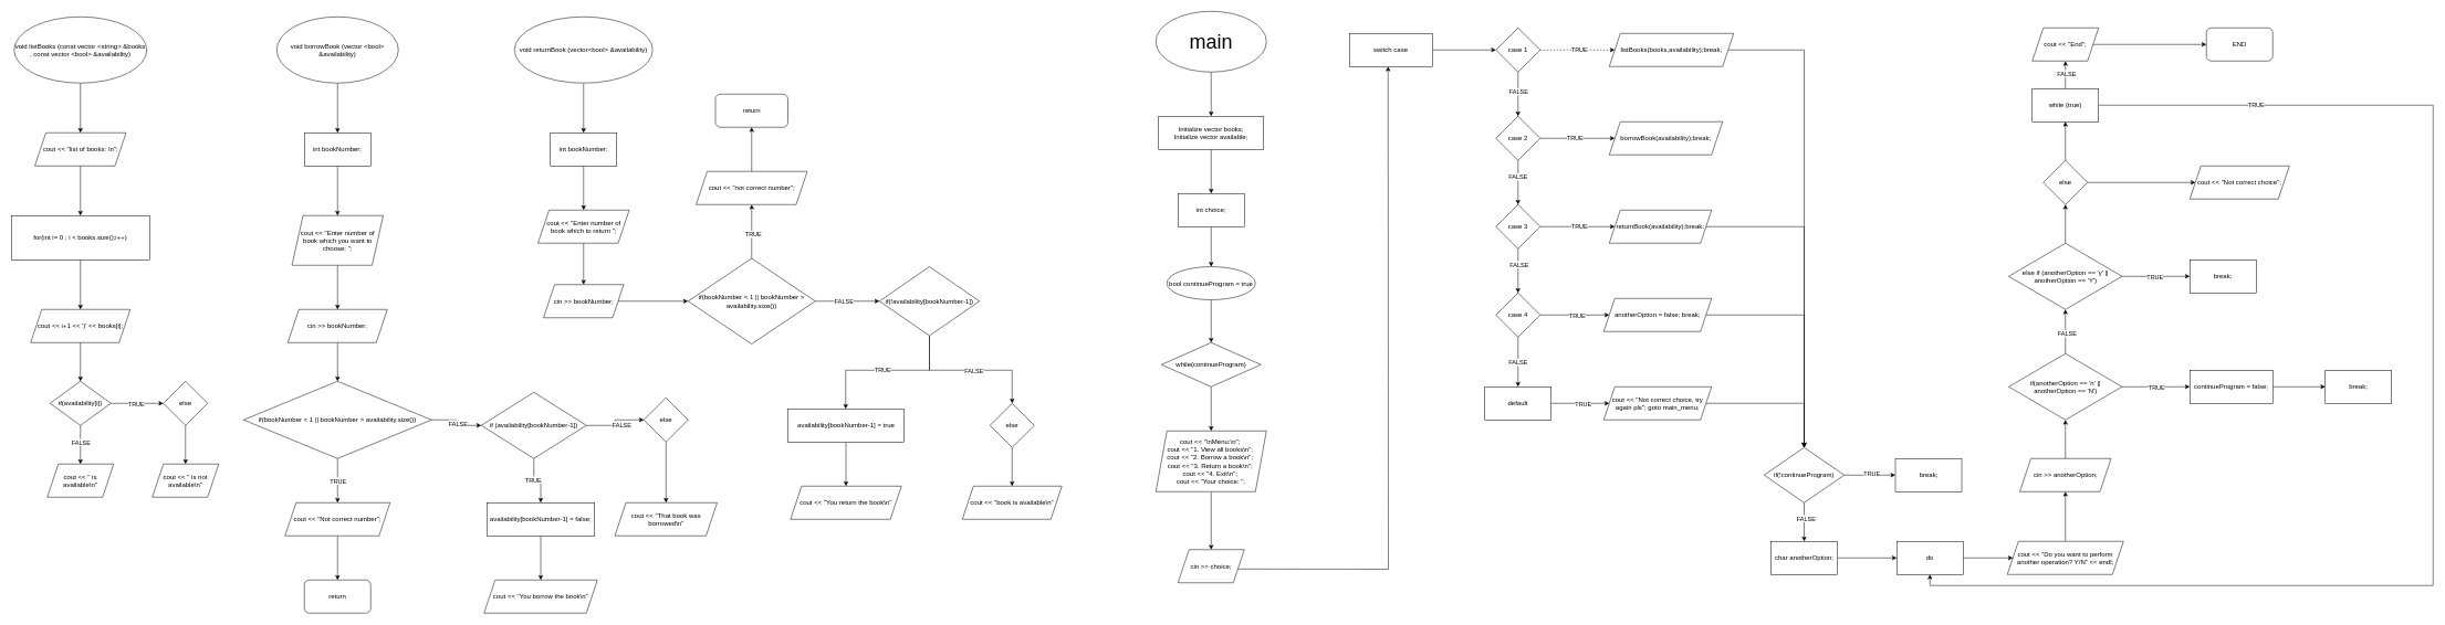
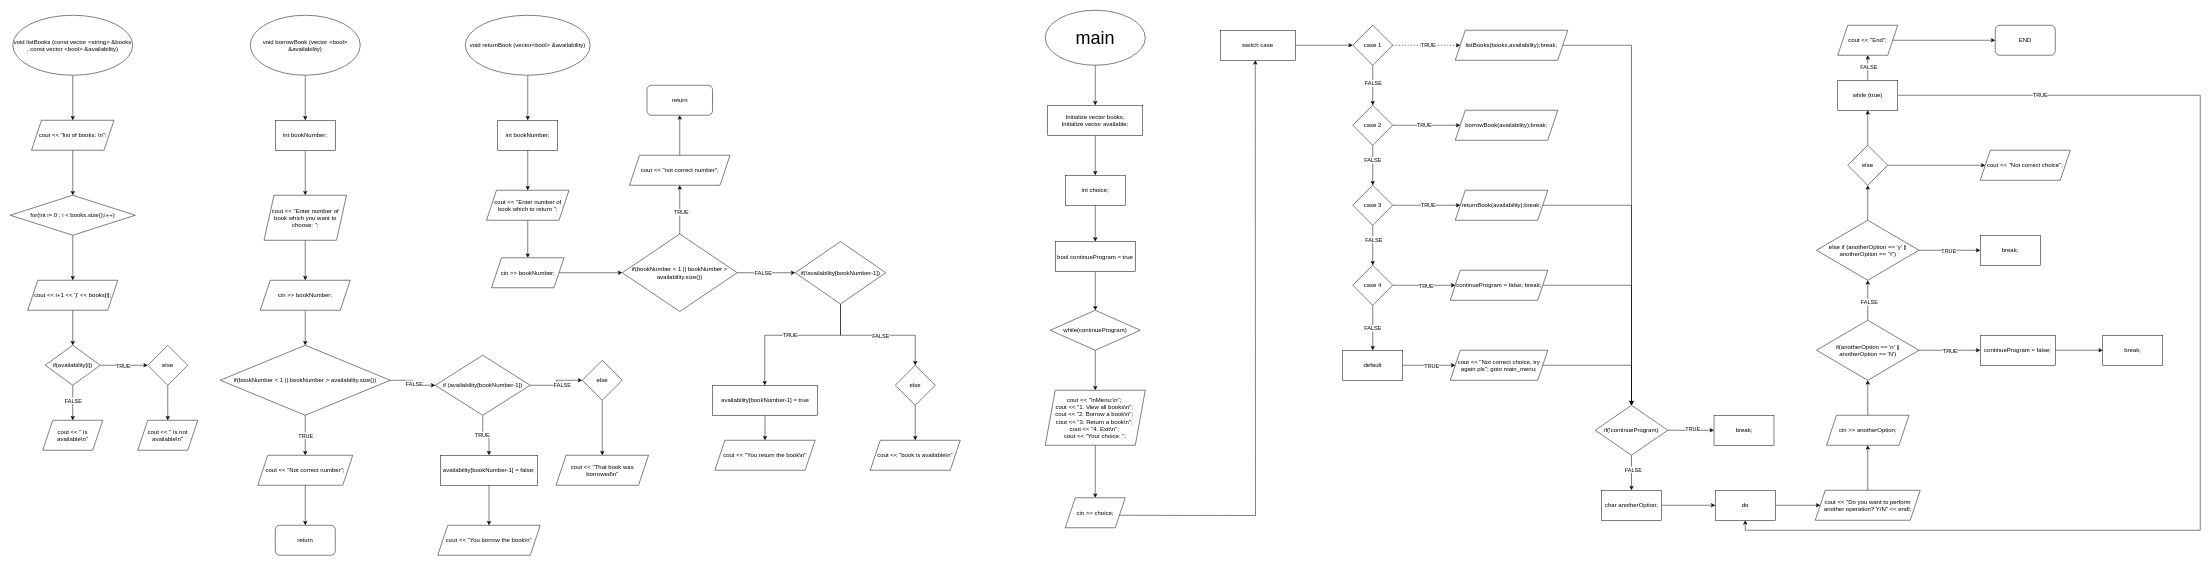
- <mxCell id="7" value="for(int i= 0 ; i &amp;lt; books.size();i++)" style="whiteSpace=wrap;html=1;rounded=0;" vertex="1" parent="1"><mxGeometry x="20" y="390" width="250" height="80" as="geometry" /></mxCell>
+ <mxCell id="7" value="for(int i= 0 ; i &amp;lt; books.size();i++)" style="rhombus;whiteSpace=wrap;html=1;" vertex="1" parent="1"><mxGeometry x="20" y="390" width="250" height="80" as="geometry" /></mxCell>
- <mxCell id="80" value="bool continueProgram = true" style="ellipse;whiteSpace=wrap;html=1;" vertex="1" parent="1"><mxGeometry x="2110" y="482.5" width="160" height="60" as="geometry" /></mxCell>
+ <mxCell id="80" value="bool continueProgram = true" style="whiteSpace=wrap;html=1;" vertex="1" parent="1"><mxGeometry x="2110" y="482.5" width="160" height="60" as="geometry" /></mxCell>
- <mxCell id="115" value="anotherOption = false; break;" style="shape=parallelogram;perimeter=parallelogramPerimeter;whiteSpace=wrap;html=1;fixedSize=1;rounded=0;" vertex="1" parent="1"><mxGeometry x="2900" y="540" width="195" height="60" as="geometry" /></mxCell>
+ <mxCell id="115" value="continueProgram = false; break;" style="shape=parallelogram;perimeter=parallelogramPerimeter;whiteSpace=wrap;html=1;fixedSize=1;rounded=0;" vertex="1" parent="1"><mxGeometry x="2900" y="540" width="195" height="60" as="geometry" /></mxCell>
- <mxCell id="68" value="availability[bookNumber-1] = true" style="whiteSpace=wrap;html=1;" vertex="1" parent="1"><mxGeometry x="1424.5" y="740" width="210" height="60" as="geometry" /></mxCell>
+ <mxCell id="68" value="availability[bookNumber-1] = true" style="whiteSpace=wrap;html=1;" vertex="1" parent="1"><mxGeometry x="1424.5" y="770" width="210" height="60" as="geometry" /></mxCell>
